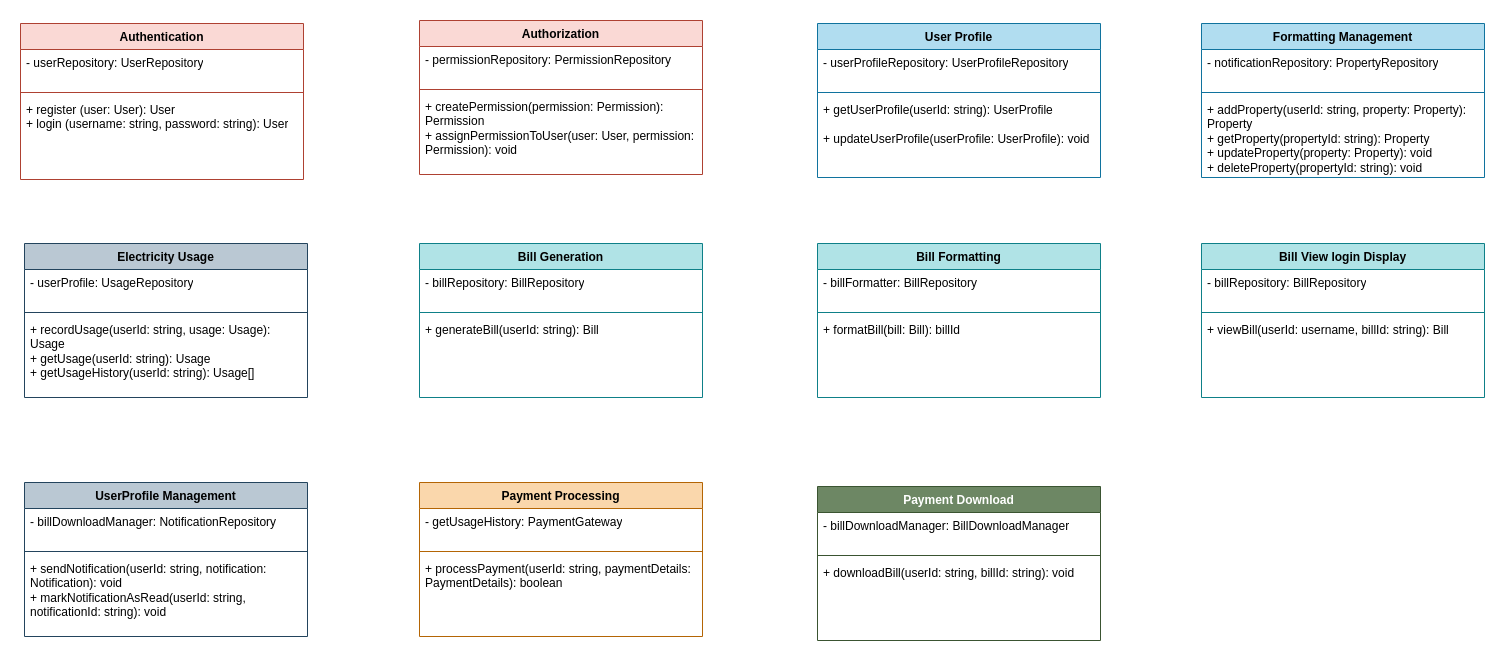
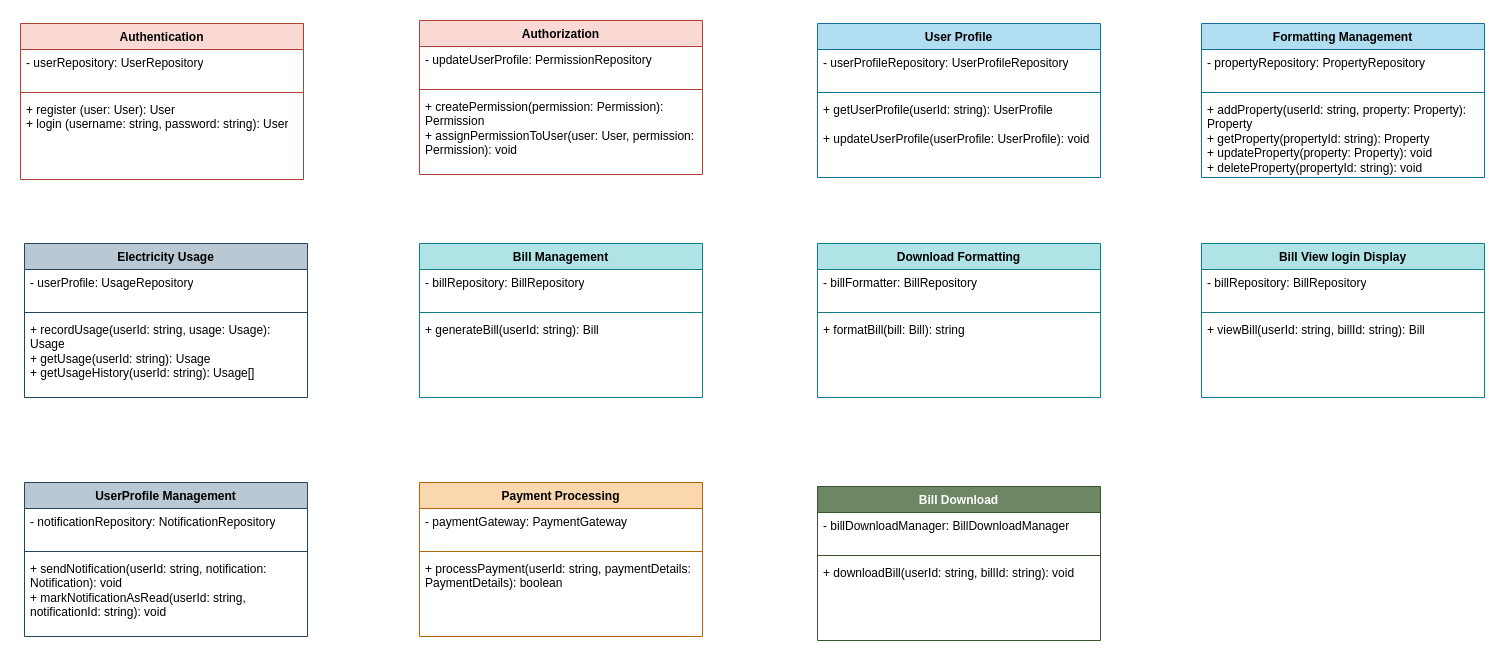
- <mxCell id="7" value="- permissionRepository: PermissionRepository" style="text;strokeColor=none;fillColor=none;align=left;verticalAlign=top;spacingLeft=4;spacingRight=4;overflow=hidden;rotatable=0;points=[[0,0.5],[1,0.5]];portConstraint=eastwest;whiteSpace=wrap;html=1;rounded=0;" vertex="1" parent="6"><mxGeometry y="26" width="283" height="39" as="geometry" /></mxCell>
+ <mxCell id="7" value="- updateUserProfile: PermissionRepository" style="text;strokeColor=none;fillColor=none;align=left;verticalAlign=top;spacingLeft=4;spacingRight=4;overflow=hidden;rotatable=0;points=[[0,0.5],[1,0.5]];portConstraint=eastwest;whiteSpace=wrap;html=1;rounded=0;" vertex="1" parent="6"><mxGeometry y="26" width="283" height="39" as="geometry" /></mxCell>
- <mxCell id="15" value="- notificationRepository: PropertyRepository" style="text;strokeColor=none;fillColor=none;align=left;verticalAlign=top;spacingLeft=4;spacingRight=4;overflow=hidden;rotatable=0;points=[[0,0.5],[1,0.5]];portConstraint=eastwest;whiteSpace=wrap;html=1;rounded=0;" vertex="1" parent="14"><mxGeometry y="26" width="283" height="39" as="geometry" /></mxCell>
+ <mxCell id="15" value="- propertyRepository: PropertyRepository" style="text;strokeColor=none;fillColor=none;align=left;verticalAlign=top;spacingLeft=4;spacingRight=4;overflow=hidden;rotatable=0;points=[[0,0.5],[1,0.5]];portConstraint=eastwest;whiteSpace=wrap;html=1;rounded=0;" vertex="1" parent="14"><mxGeometry y="26" width="283" height="39" as="geometry" /></mxCell>
- <mxCell id="38" value="Bill Generation" style="swimlane;fontStyle=1;align=center;verticalAlign=top;childLayout=stackLayout;horizontal=1;startSize=26;horizontalStack=0;resizeParent=1;resizeParentMax=0;resizeLast=0;collapsible=1;marginBottom=0;whiteSpace=wrap;html=1;fillColor=#b0e3e6;strokeColor=#0e8088;rounded=0;" vertex="1" parent="1"><mxGeometry x="419" y="243" width="283" height="154" as="geometry" /></mxCell>
+ <mxCell id="38" value="Bill Management" style="swimlane;fontStyle=1;align=center;verticalAlign=top;childLayout=stackLayout;horizontal=1;startSize=26;horizontalStack=0;resizeParent=1;resizeParentMax=0;resizeLast=0;collapsible=1;marginBottom=0;whiteSpace=wrap;html=1;fillColor=#b0e3e6;strokeColor=#0e8088;rounded=0;" vertex="1" parent="1"><mxGeometry x="419" y="243" width="283" height="154" as="geometry" /></mxCell>
- <mxCell id="30" value="Bill Formatting" style="swimlane;fontStyle=1;align=center;verticalAlign=top;childLayout=stackLayout;horizontal=1;startSize=26;horizontalStack=0;resizeParent=1;resizeParentMax=0;resizeLast=0;collapsible=1;marginBottom=0;whiteSpace=wrap;html=1;fillColor=#b0e3e6;strokeColor=#0e8088;rounded=0;" vertex="1" parent="1"><mxGeometry x="817" y="243" width="283" height="154" as="geometry" /></mxCell>
+ <mxCell id="30" value="Download Formatting" style="swimlane;fontStyle=1;align=center;verticalAlign=top;childLayout=stackLayout;horizontal=1;startSize=26;horizontalStack=0;resizeParent=1;resizeParentMax=0;resizeLast=0;collapsible=1;marginBottom=0;whiteSpace=wrap;html=1;fillColor=#b0e3e6;strokeColor=#0e8088;rounded=0;" vertex="1" parent="1"><mxGeometry x="817" y="243" width="283" height="154" as="geometry" /></mxCell>
- <mxCell id="33" value="+ formatBill(bill: Bill): billId" style="text;strokeColor=none;fillColor=none;align=left;verticalAlign=top;spacingLeft=4;spacingRight=4;overflow=hidden;rotatable=0;points=[[0,0.5],[1,0.5]];portConstraint=eastwest;whiteSpace=wrap;html=1;rounded=0;" vertex="1" parent="30"><mxGeometry y="73" width="283" height="81" as="geometry" /></mxCell>
+ <mxCell id="33" value="+ formatBill(bill: Bill): string" style="text;strokeColor=none;fillColor=none;align=left;verticalAlign=top;spacingLeft=4;spacingRight=4;overflow=hidden;rotatable=0;points=[[0,0.5],[1,0.5]];portConstraint=eastwest;whiteSpace=wrap;html=1;rounded=0;" vertex="1" parent="30"><mxGeometry y="73" width="283" height="81" as="geometry" /></mxCell>
- <mxCell id="29" value="+ viewBill(userId: username, billId: string): Bill" style="text;strokeColor=none;fillColor=none;align=left;verticalAlign=top;spacingLeft=4;spacingRight=4;overflow=hidden;rotatable=0;points=[[0,0.5],[1,0.5]];portConstraint=eastwest;whiteSpace=wrap;html=1;rounded=0;" vertex="1" parent="26"><mxGeometry y="73" width="283" height="81" as="geometry" /></mxCell>
+ <mxCell id="29" value="+ viewBill(userId: string, billId: string): Bill" style="text;strokeColor=none;fillColor=none;align=left;verticalAlign=top;spacingLeft=4;spacingRight=4;overflow=hidden;rotatable=0;points=[[0,0.5],[1,0.5]];portConstraint=eastwest;whiteSpace=wrap;html=1;rounded=0;" vertex="1" parent="26"><mxGeometry y="73" width="283" height="81" as="geometry" /></mxCell>
- <mxCell id="22" value="Payment Download" style="swimlane;fontStyle=1;align=center;verticalAlign=top;childLayout=stackLayout;horizontal=1;startSize=26;horizontalStack=0;resizeParent=1;resizeParentMax=0;resizeLast=0;collapsible=1;marginBottom=0;whiteSpace=wrap;html=1;fillColor=#6d8764;strokeColor=#3A5431;fontColor=#ffffff;rounded=0;" vertex="1" parent="1"><mxGeometry x="817" y="486" width="283" height="154" as="geometry" /></mxCell>
+ <mxCell id="22" value="Bill Download" style="swimlane;fontStyle=1;align=center;verticalAlign=top;childLayout=stackLayout;horizontal=1;startSize=26;horizontalStack=0;resizeParent=1;resizeParentMax=0;resizeLast=0;collapsible=1;marginBottom=0;whiteSpace=wrap;html=1;fillColor=#6d8764;strokeColor=#3A5431;fontColor=#ffffff;rounded=0;" vertex="1" parent="1"><mxGeometry x="817" y="486" width="283" height="154" as="geometry" /></mxCell>
- <mxCell id="43" value="- billDownloadManager: NotificationRepository" style="text;strokeColor=none;fillColor=none;align=left;verticalAlign=top;spacingLeft=4;spacingRight=4;overflow=hidden;rotatable=0;points=[[0,0.5],[1,0.5]];portConstraint=eastwest;whiteSpace=wrap;html=1;rounded=0;" vertex="1" parent="42"><mxGeometry y="26" width="283" height="39" as="geometry" /></mxCell>
+ <mxCell id="43" value="- notificationRepository: NotificationRepository" style="text;strokeColor=none;fillColor=none;align=left;verticalAlign=top;spacingLeft=4;spacingRight=4;overflow=hidden;rotatable=0;points=[[0,0.5],[1,0.5]];portConstraint=eastwest;whiteSpace=wrap;html=1;rounded=0;" vertex="1" parent="42"><mxGeometry y="26" width="283" height="39" as="geometry" /></mxCell>
- <mxCell id="35" value="- getUsageHistory: PaymentGateway" style="text;strokeColor=none;fillColor=none;align=left;verticalAlign=top;spacingLeft=4;spacingRight=4;overflow=hidden;rotatable=0;points=[[0,0.5],[1,0.5]];portConstraint=eastwest;whiteSpace=wrap;html=1;rounded=0;" vertex="1" parent="34"><mxGeometry y="26" width="283" height="39" as="geometry" /></mxCell>
+ <mxCell id="35" value="- paymentGateway: PaymentGateway" style="text;strokeColor=none;fillColor=none;align=left;verticalAlign=top;spacingLeft=4;spacingRight=4;overflow=hidden;rotatable=0;points=[[0,0.5],[1,0.5]];portConstraint=eastwest;whiteSpace=wrap;html=1;rounded=0;" vertex="1" parent="34"><mxGeometry y="26" width="283" height="39" as="geometry" /></mxCell>
